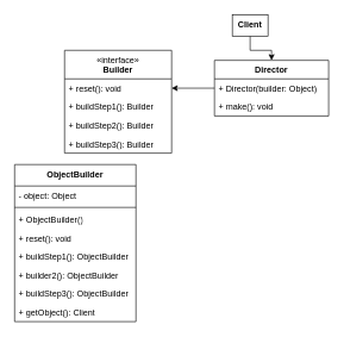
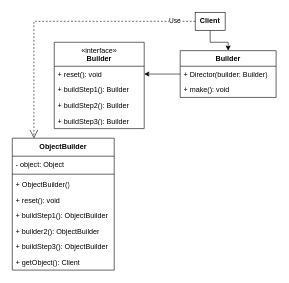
+ <mxCell id="22" value="Use" style="endArrow=open;endSize=12;dashed=1;html=1;rounded=0;exitX=0;exitY=0.5;exitDx=0;exitDy=0;entryX=0.212;entryY=0.001;entryDx=0;entryDy=0;entryPerimeter=0;" parent="1" source="3" target="9" edge="1"><mxGeometry x="-0.854" width="160" relative="1" as="geometry"><mxPoint x="-100" y="60" as="sourcePoint" /><mxPoint x="-20" y="121" as="targetPoint" /><Array as="points"><mxPoint x="56" y="35" /></Array><mxPoint as="offset" /></mxGeometry></mxCell>
- <mxCell id="18" value="Director" style="swimlane;fontStyle=1;align=center;verticalAlign=top;childLayout=stackLayout;horizontal=1;startSize=26;horizontalStack=0;resizeParent=1;resizeParentMax=0;resizeLast=0;collapsible=1;marginBottom=0;whiteSpace=wrap;html=1;" parent="1" vertex="1"><mxGeometry x="300" y="84" width="160" height="78" as="geometry" /></mxCell>
+ <mxCell id="18" value="Builder" style="swimlane;fontStyle=1;align=center;verticalAlign=top;childLayout=stackLayout;horizontal=1;startSize=26;horizontalStack=0;resizeParent=1;resizeParentMax=0;resizeLast=0;collapsible=1;marginBottom=0;whiteSpace=wrap;html=1;" parent="1" vertex="1"><mxGeometry x="300" y="84" width="160" height="78" as="geometry" /></mxCell>
- <mxCell id="19" value="+ Director(builder: Object)" style="text;strokeColor=none;fillColor=none;align=left;verticalAlign=top;spacingLeft=4;spacingRight=4;overflow=hidden;rotatable=0;points=[[0,0.5],[1,0.5]];portConstraint=eastwest;whiteSpace=wrap;html=1;" parent="18" vertex="1"><mxGeometry y="26" width="160" height="26" as="geometry" /></mxCell>
+ <mxCell id="19" value="+ Director(builder: Builder)" style="text;strokeColor=none;fillColor=none;align=left;verticalAlign=top;spacingLeft=4;spacingRight=4;overflow=hidden;rotatable=0;points=[[0,0.5],[1,0.5]];portConstraint=eastwest;whiteSpace=wrap;html=1;" parent="18" vertex="1"><mxGeometry y="26" width="160" height="26" as="geometry" /></mxCell>
